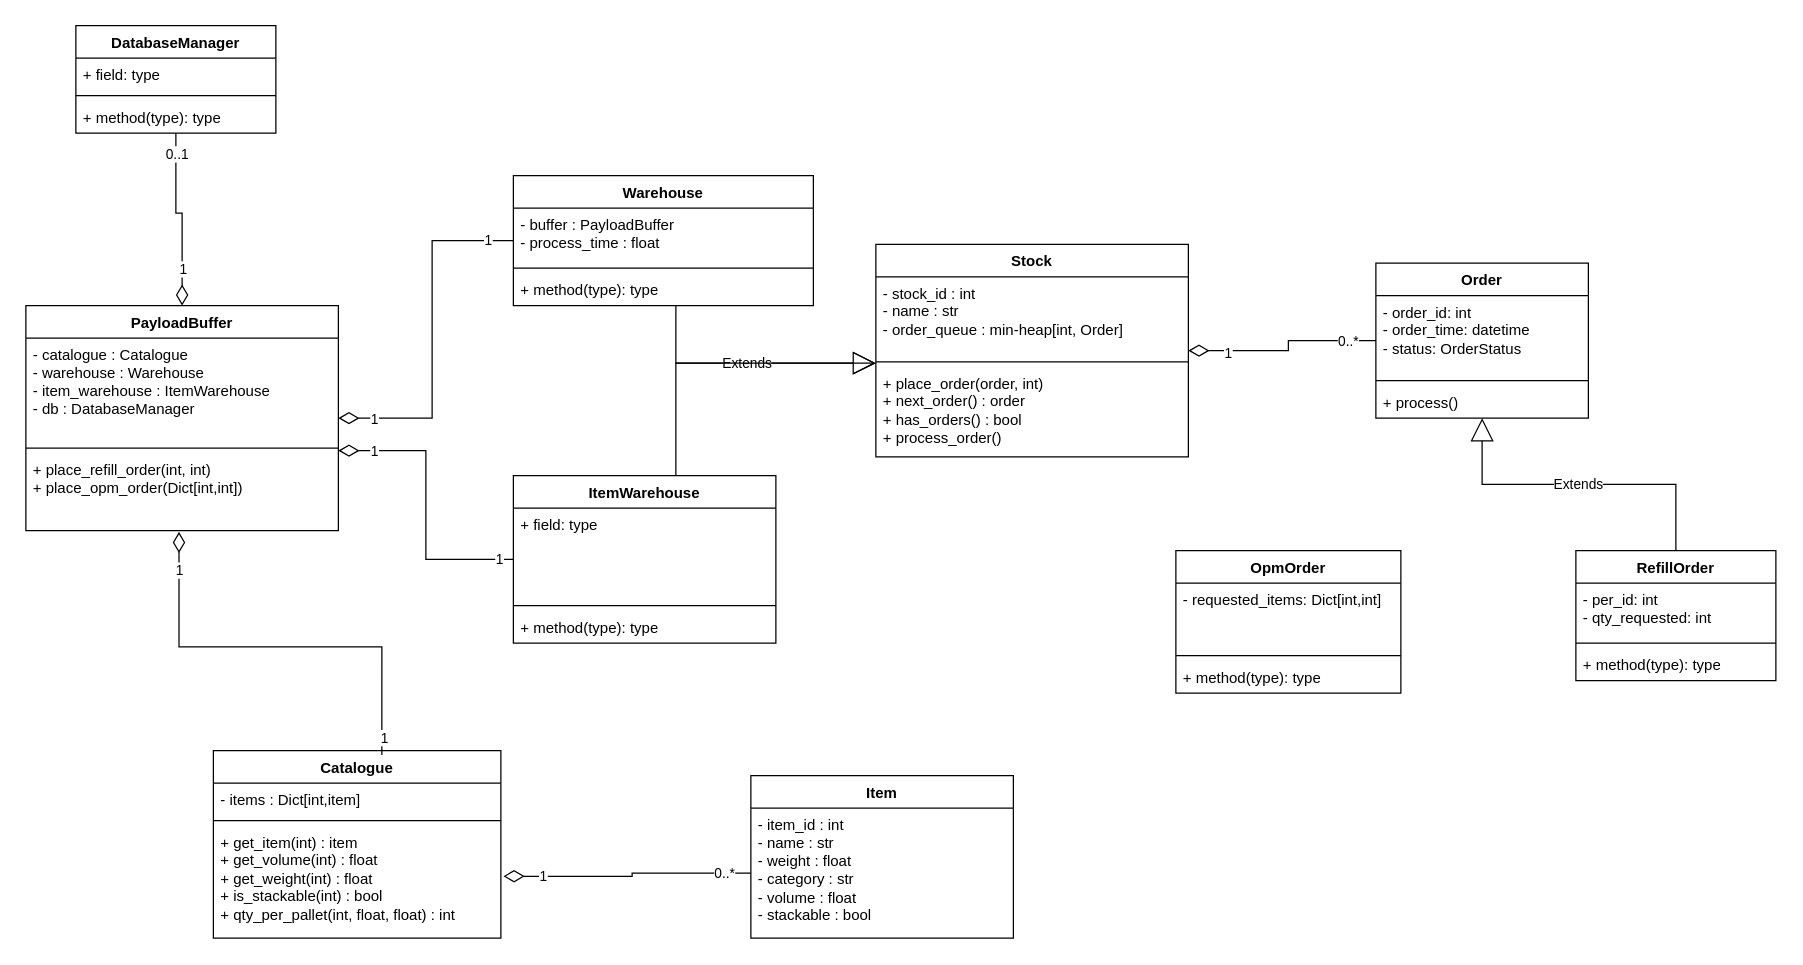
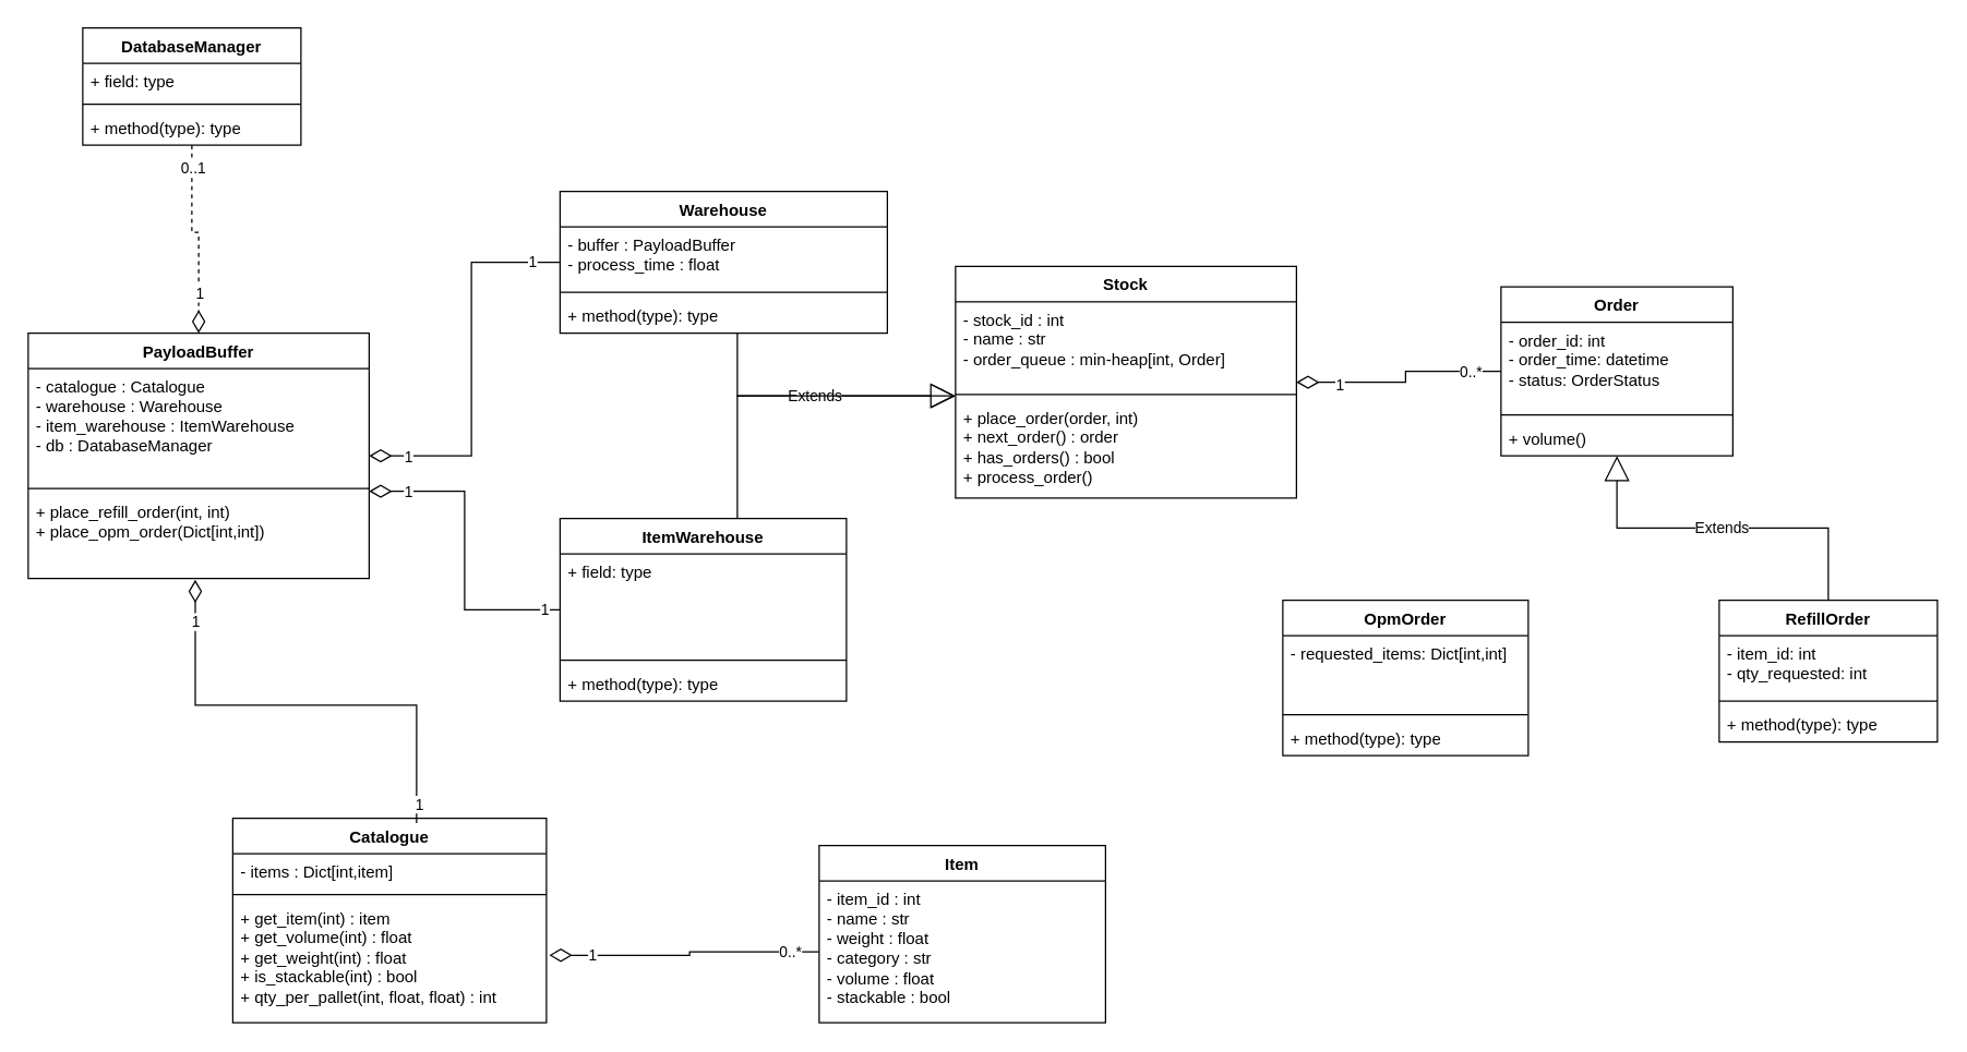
- <mxCell id="54" style="edgeStyle=orthogonalEdgeStyle;rounded=0;orthogonalLoop=1;jettySize=auto;html=1;strokeColor=default;align=center;verticalAlign=middle;fontFamily=Helvetica;fontSize=11;fontColor=default;labelBackgroundColor=default;jumpSize=6;endArrow=diamondThin;endFill=0;endSize=14;" edge="1" parent="1" source="57" target="26"><mxGeometry relative="1" as="geometry" /></mxCell>
+ <mxCell id="54" style="edgeStyle=orthogonalEdgeStyle;rounded=0;orthogonalLoop=1;jettySize=auto;html=1;strokeColor=default;align=center;verticalAlign=middle;fontFamily=Helvetica;fontSize=11;fontColor=default;labelBackgroundColor=default;jumpSize=6;endArrow=diamondThin;endFill=0;endSize=14;dashed=1;" edge="1" parent="1" source="57" target="26"><mxGeometry relative="1" as="geometry" /></mxCell>
- <mxCell id="8" value="+ process()" style="text;strokeColor=none;fillColor=none;align=left;verticalAlign=top;spacingLeft=4;spacingRight=4;overflow=hidden;rotatable=0;points=[[0,0.5],[1,0.5]];portConstraint=eastwest;whiteSpace=wrap;html=1;" parent="5" vertex="1"><mxGeometry y="98" width="170" height="26" as="geometry" /></mxCell>
+ <mxCell id="8" value="+ volume()" style="text;strokeColor=none;fillColor=none;align=left;verticalAlign=top;spacingLeft=4;spacingRight=4;overflow=hidden;rotatable=0;points=[[0,0.5],[1,0.5]];portConstraint=eastwest;whiteSpace=wrap;html=1;" parent="5" vertex="1"><mxGeometry y="98" width="170" height="26" as="geometry" /></mxCell>
- <mxCell id="12" value="- per_id: int&lt;div&gt;- qty_requested: int&lt;/div&gt;" style="text;strokeColor=none;fillColor=none;align=left;verticalAlign=top;spacingLeft=4;spacingRight=4;overflow=hidden;rotatable=0;points=[[0,0.5],[1,0.5]];portConstraint=eastwest;whiteSpace=wrap;html=1;" parent="11" vertex="1"><mxGeometry y="26" width="160" height="44" as="geometry" /></mxCell>
+ <mxCell id="12" value="- item_id: int&lt;div&gt;- qty_requested: int&lt;/div&gt;" style="text;strokeColor=none;fillColor=none;align=left;verticalAlign=top;spacingLeft=4;spacingRight=4;overflow=hidden;rotatable=0;points=[[0,0.5],[1,0.5]];portConstraint=eastwest;whiteSpace=wrap;html=1;" parent="11" vertex="1"><mxGeometry y="26" width="160" height="44" as="geometry" /></mxCell>
